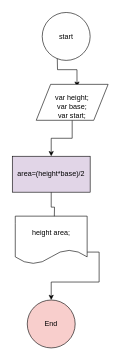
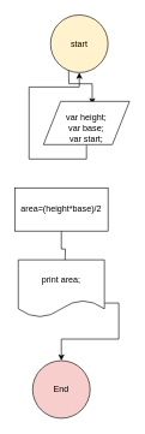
- <mxCell id="7" value="start" style="ellipse;whiteSpace=wrap;html=1;aspect=fixed;strokeColor=#000000;" vertex="1" parent="1"><mxGeometry x="70" y="20" width="80" height="80" as="geometry" /></mxCell>
+ <mxCell id="7" value="start" style="ellipse;whiteSpace=wrap;html=1;aspect=fixed;strokeColor=#000000;fillColor=#fff2cc;" vertex="1" parent="1"><mxGeometry x="70" y="20" width="80" height="80" as="geometry" /></mxCell>
- <mxCell id="3" style="edgeStyle=orthogonalEdgeStyle;rounded=0;orthogonalLoop=1;jettySize=auto;html=1;exitX=0.5;exitY=1;exitDx=0;exitDy=0;entryX=0.5;entryY=0;entryDx=0;entryDy=0;" edge="1" parent="1" source="4" target="6"><mxGeometry relative="1" as="geometry" /></mxCell>
+ <mxCell id="3" style="edgeStyle=orthogonalEdgeStyle;rounded=0;orthogonalLoop=1;jettySize=auto;html=1;exitX=0.5;exitY=1;exitDx=0;exitDy=0;" edge="1" parent="1" source="4" target="7"><mxGeometry relative="1" as="geometry" /></mxCell>
- <mxCell id="6" value="area=(height*base)/2" style="rounded=0;whiteSpace=wrap;html=1;strokeColor=#000000;fillColor=#e1d5e7;" vertex="1" parent="1"><mxGeometry x="20" y="260" width="130" height="60" as="geometry" /></mxCell>
+ <mxCell id="6" value="area=(height*base)/2" style="rounded=0;whiteSpace=wrap;html=1;strokeColor=#000000;" vertex="1" parent="1"><mxGeometry x="20" y="260" width="130" height="60" as="geometry" /></mxCell>
- <mxCell id="9" value="height area;" style="shape=document;whiteSpace=wrap;html=1;boundedLbl=1;strokeColor=#000000;" vertex="1" parent="1"><mxGeometry x="25" y="360" width="120" height="80" as="geometry" /></mxCell>
+ <mxCell id="9" value="print area;" style="shape=document;whiteSpace=wrap;html=1;boundedLbl=1;strokeColor=#000000;" vertex="1" parent="1"><mxGeometry x="25" y="360" width="120" height="80" as="geometry" /></mxCell>
